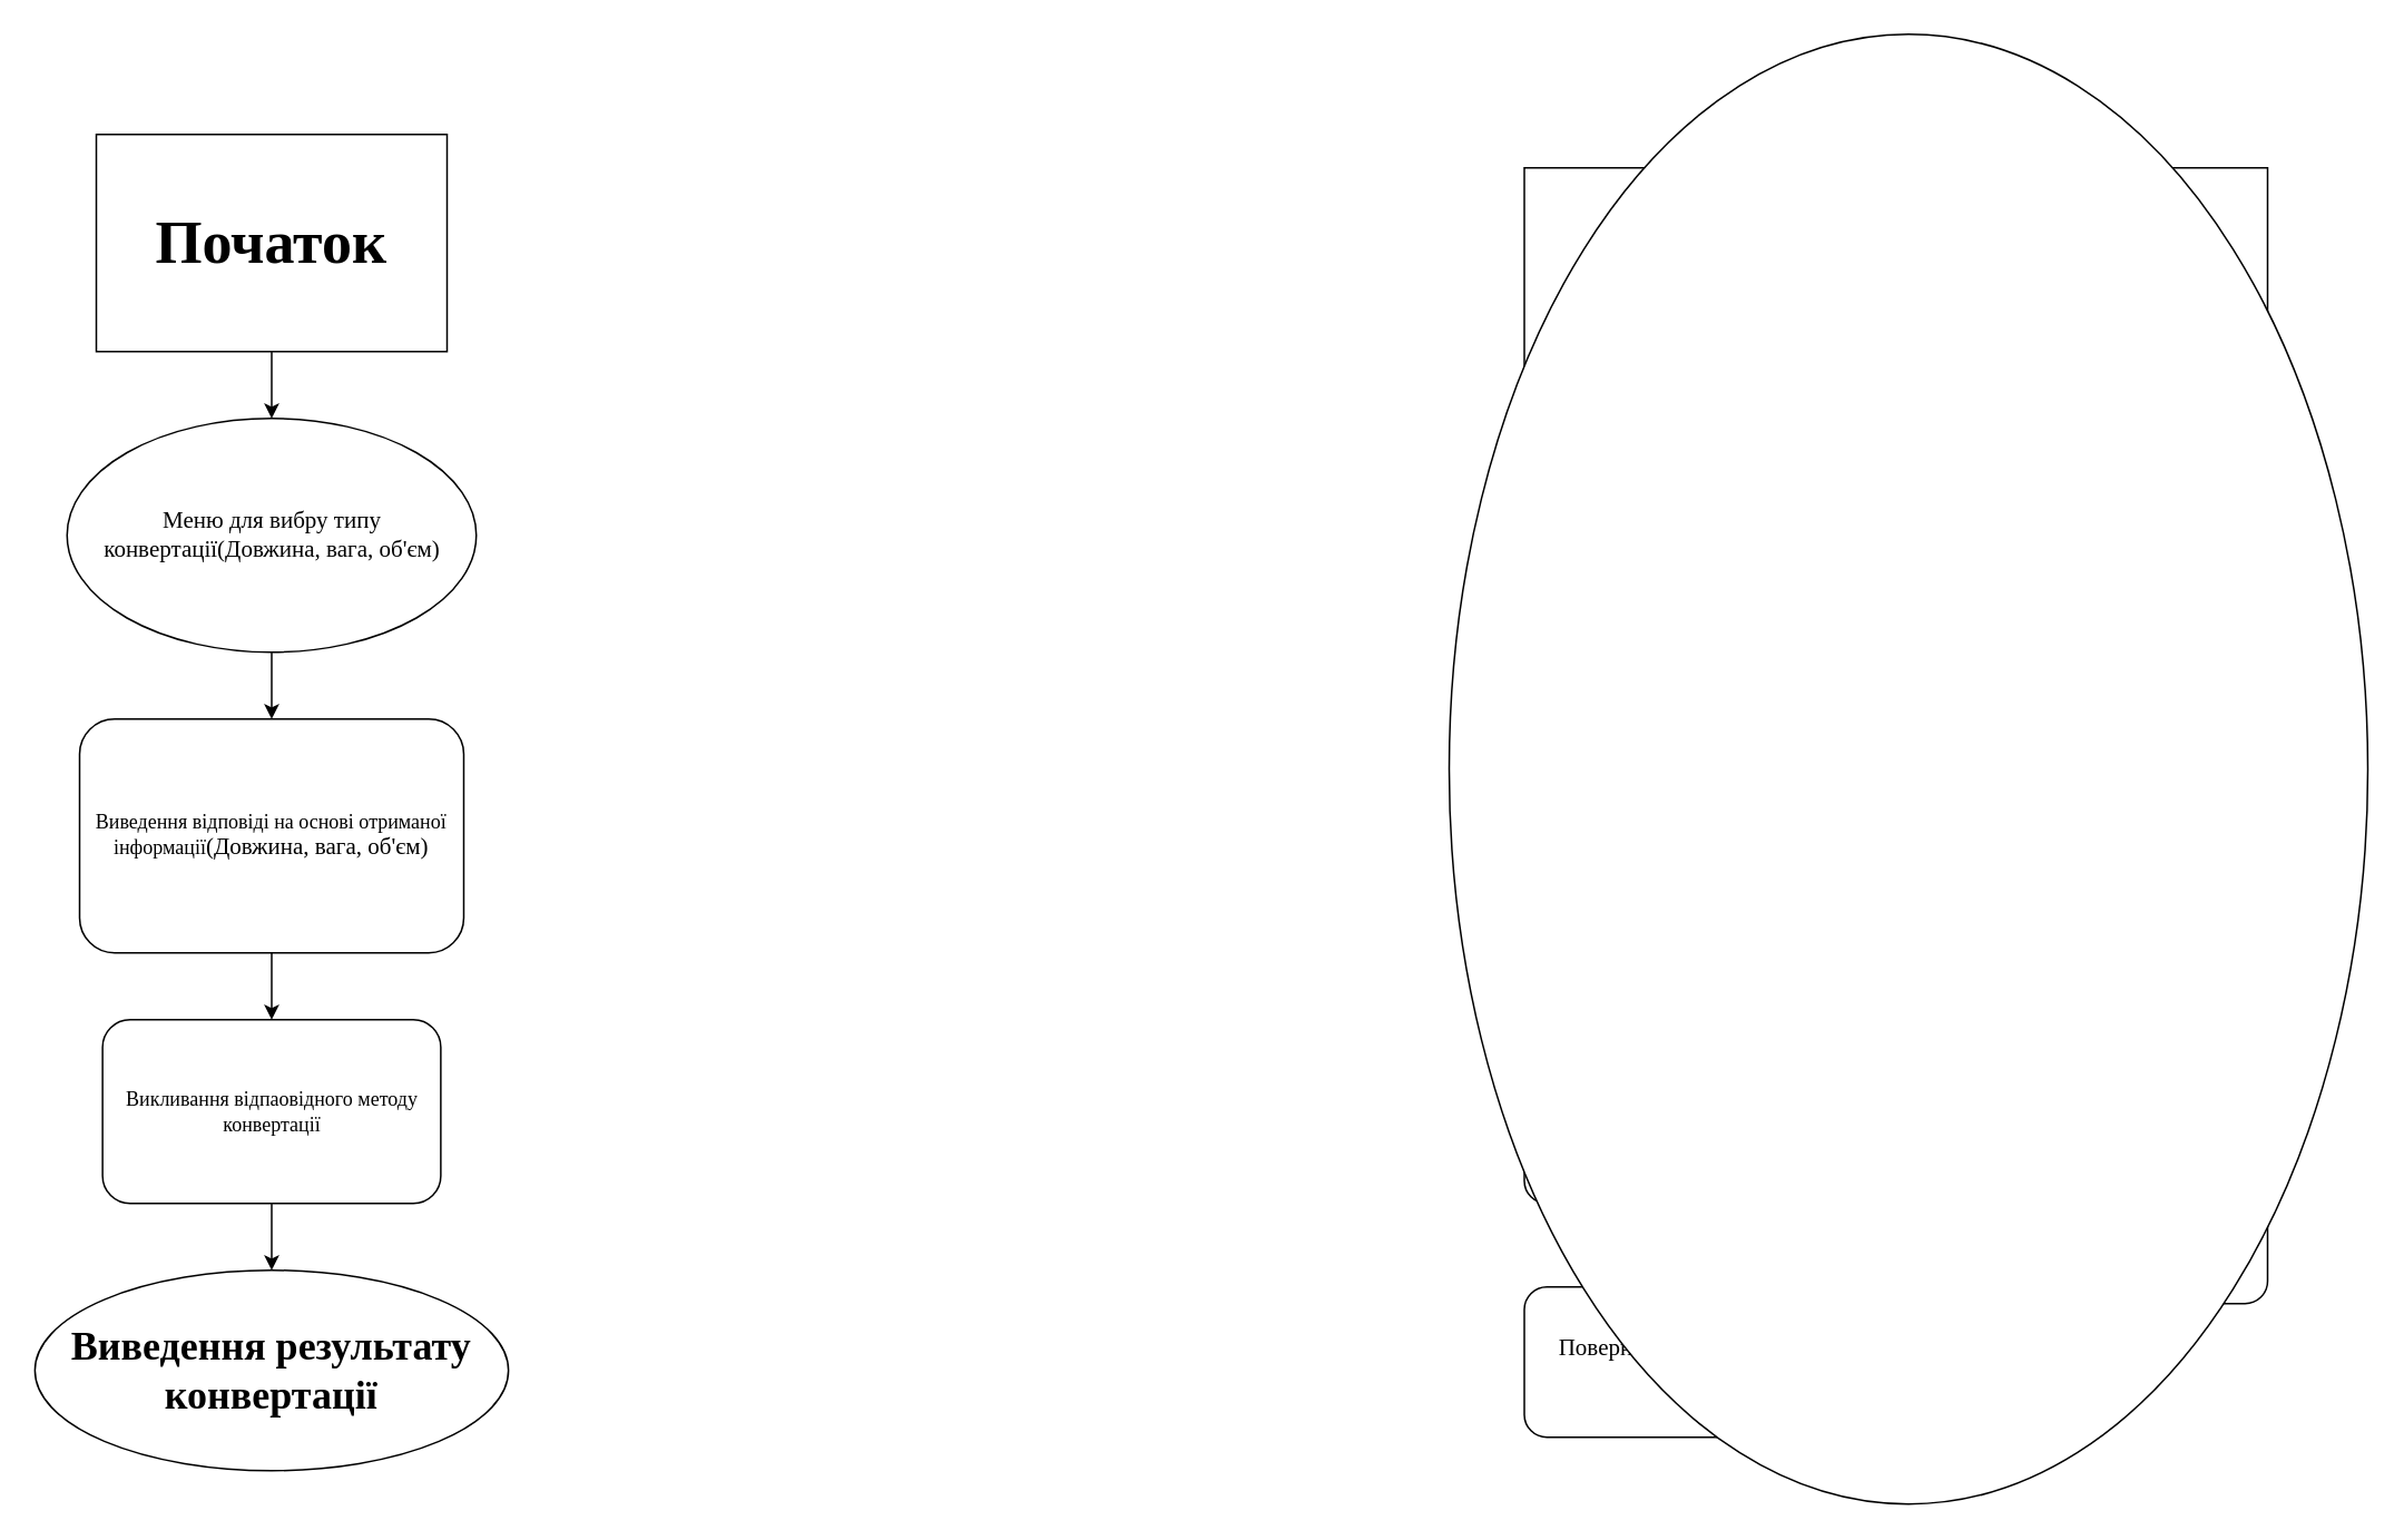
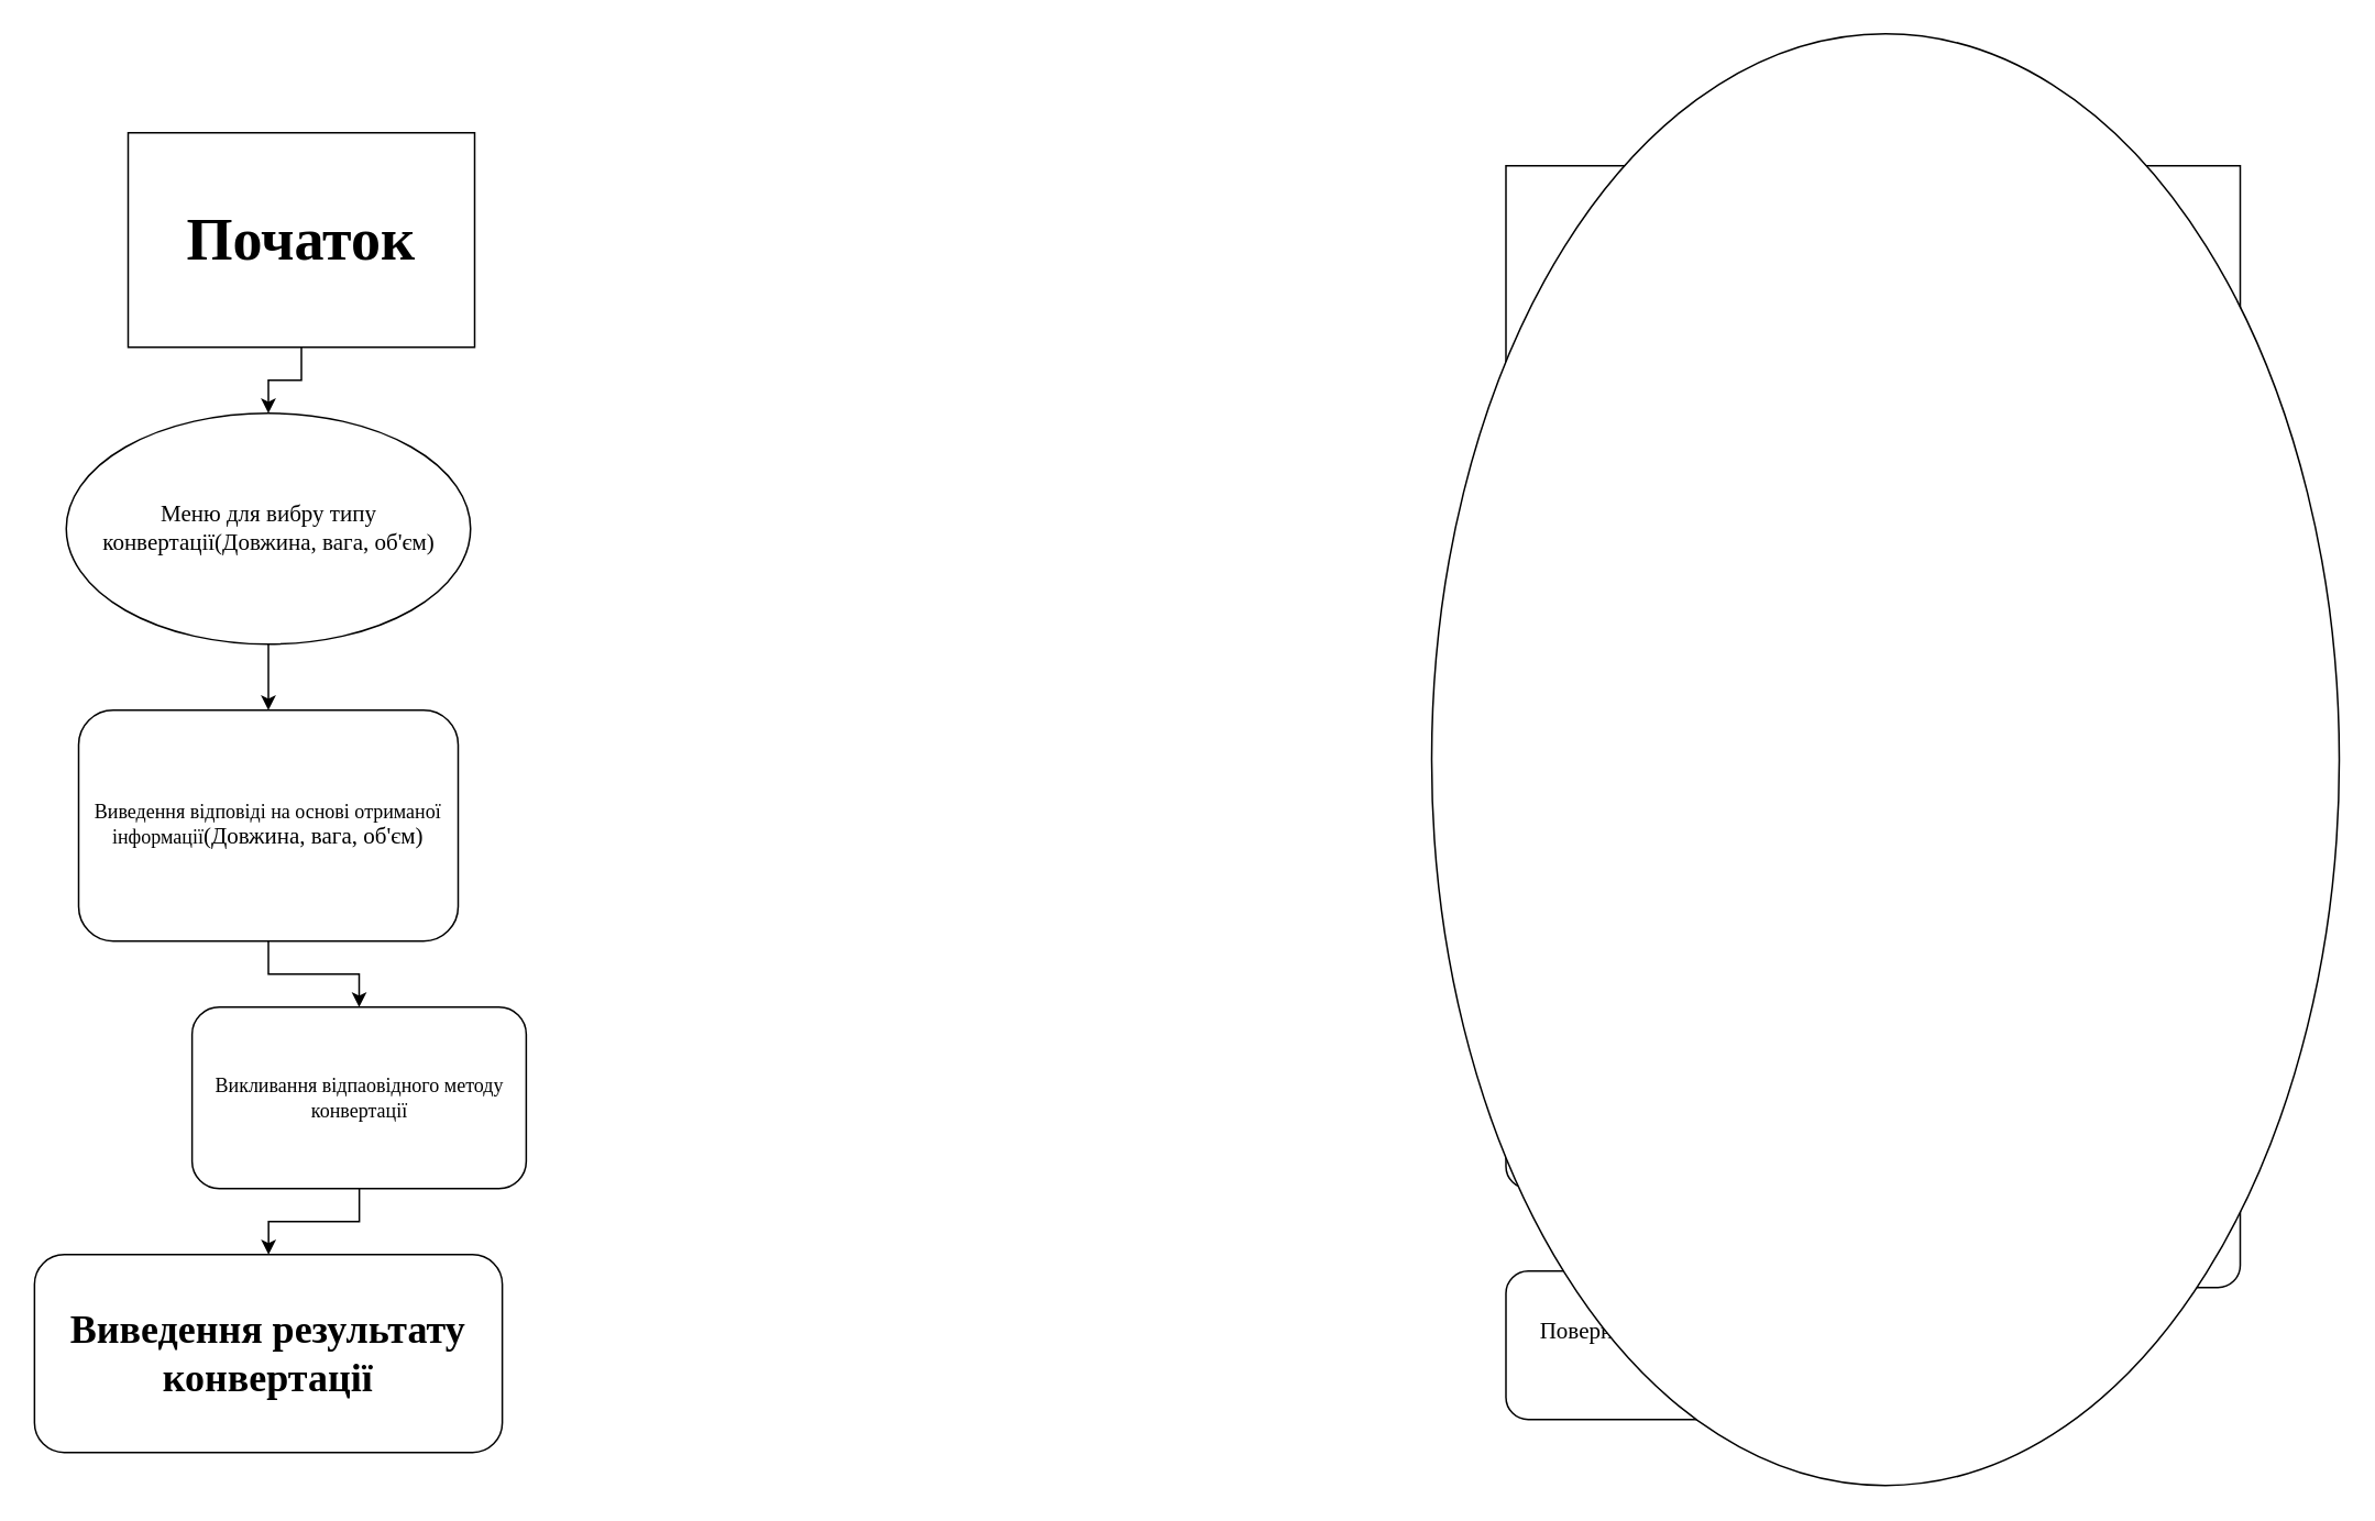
- <mxCell id="21" value="&lt;font face=&quot;Times New Roman&quot;&gt;&lt;span style=&quot;font-size: 36px;&quot;&gt;&lt;b&gt;Початок&lt;/b&gt;&lt;/span&gt;&lt;/font&gt;" style="rounded=0;whiteSpace=wrap;html=1;" vertex="1" parent="1"><mxGeometry x="57" y="80" width="210" height="130" as="geometry" /></mxCell>
+ <mxCell id="21" value="&lt;font face=&quot;Times New Roman&quot;&gt;&lt;span style=&quot;font-size: 36px;&quot;&gt;&lt;b&gt;Початок&lt;/b&gt;&lt;/span&gt;&lt;/font&gt;" style="rounded=0;whiteSpace=wrap;html=1;" vertex="1" parent="1"><mxGeometry x="77" y="80" width="210" height="130" as="geometry" /></mxCell>
- <mxCell id="27" value="&lt;font face=&quot;Times New Roman&quot;&gt;Викливання відпаовідного методу конвертації&lt;/font&gt;" style="rounded=1;whiteSpace=wrap;html=1;" vertex="1" parent="1"><mxGeometry x="60.75" y="610" width="202.5" height="110" as="geometry" /></mxCell>
+ <mxCell id="27" value="&lt;font face=&quot;Times New Roman&quot;&gt;Викливання відпаовідного методу конвертації&lt;/font&gt;" style="rounded=1;whiteSpace=wrap;html=1;" vertex="1" parent="1"><mxGeometry x="115.75" y="610" width="202.5" height="110" as="geometry" /></mxCell>
- <mxCell id="28" value="&lt;font face=&quot;Times New Roman&quot; style=&quot;font-size: 24px;&quot;&gt;&lt;b&gt;Виведення результату конвертації&lt;/b&gt;&lt;/font&gt;" style="ellipse;whiteSpace=wrap;html=1;" vertex="1" parent="1"><mxGeometry x="20.25" y="760" width="283.5" height="120" as="geometry" /></mxCell>
+ <mxCell id="28" value="&lt;font face=&quot;Times New Roman&quot; style=&quot;font-size: 24px;&quot;&gt;&lt;b&gt;Виведення результату конвертації&lt;/b&gt;&lt;/font&gt;" style="rounded=1;whiteSpace=wrap;html=1;" vertex="1" parent="1"><mxGeometry x="20.25" y="760" width="283.5" height="120" as="geometry" /></mxCell>
